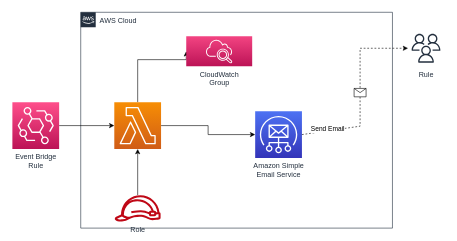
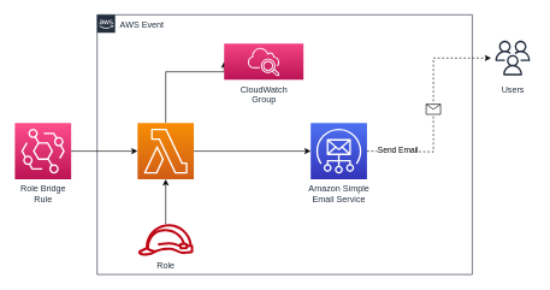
- <mxCell id="2" value="AWS Cloud" style="points=[[0,0],[0.25,0],[0.5,0],[0.75,0],[1,0],[1,0.25],[1,0.5],[1,0.75],[1,1],[0.75,1],[0.5,1],[0.25,1],[0,1],[0,0.75],[0,0.5],[0,0.25]];outlineConnect=0;gradientColor=none;html=1;whiteSpace=wrap;fontSize=12;fontStyle=0;container=1;pointerEvents=0;collapsible=0;recursiveResize=0;shape=mxgraph.aws4.group;grIcon=mxgraph.aws4.group_aws_cloud_alt;strokeColor=#232F3E;fillColor=none;verticalAlign=top;align=left;spacingLeft=30;fontColor=#232F3E;dashed=0;" vertex="1" parent="1"><mxGeometry x="134" y="20" width="520" height="360" as="geometry" /></mxCell>
+ <mxCell id="2" value="AWS Event" style="points=[[0,0],[0.25,0],[0.5,0],[0.75,0],[1,0],[1,0.25],[1,0.5],[1,0.75],[1,1],[0.75,1],[0.5,1],[0.25,1],[0,1],[0,0.75],[0,0.5],[0,0.25]];outlineConnect=0;gradientColor=none;html=1;whiteSpace=wrap;fontSize=12;fontStyle=0;container=1;pointerEvents=0;collapsible=0;recursiveResize=0;shape=mxgraph.aws4.group;grIcon=mxgraph.aws4.group_aws_cloud_alt;strokeColor=#232F3E;fillColor=none;verticalAlign=top;align=left;spacingLeft=30;fontColor=#232F3E;dashed=0;" vertex="1" parent="1"><mxGeometry x="134" y="20" width="520" height="360" as="geometry" /></mxCell>
- <mxCell id="12" value="Rule" style="sketch=0;outlineConnect=0;fontColor=#232F3E;gradientColor=none;strokeColor=#232F3E;fillColor=#ffffff;dashed=0;verticalLabelPosition=bottom;verticalAlign=top;align=center;html=1;fontSize=12;fontStyle=0;aspect=fixed;shape=mxgraph.aws4.resourceIcon;resIcon=mxgraph.aws4.users;" vertex="1" parent="1"><mxGeometry x="680" y="50" width="60" height="60" as="geometry" /></mxCell>
+ <mxCell id="12" value="Users" style="sketch=0;outlineConnect=0;fontColor=#232F3E;gradientColor=none;strokeColor=#232F3E;fillColor=#ffffff;dashed=0;verticalLabelPosition=bottom;verticalAlign=top;align=center;html=1;fontSize=12;fontStyle=0;aspect=fixed;shape=mxgraph.aws4.resourceIcon;resIcon=mxgraph.aws4.users;" vertex="1" parent="1"><mxGeometry x="680" y="50" width="60" height="60" as="geometry" /></mxCell>
- <mxCell id="9" value="&lt;div&gt;Amazon Simple&lt;/div&gt;&lt;div&gt;Email Service&lt;br&gt;&lt;/div&gt;" style="sketch=0;points=[[0,0,0],[0.25,0,0],[0.5,0,0],[0.75,0,0],[1,0,0],[0,1,0],[0.25,1,0],[0.5,1,0],[0.75,1,0],[1,1,0],[0,0.25,0],[0,0.5,0],[0,0.75,0],[1,0.25,0],[1,0.5,0],[1,0.75,0]];outlineConnect=0;fontColor=#232F3E;gradientColor=#4D72F3;gradientDirection=north;fillColor=#3334B9;strokeColor=#ffffff;dashed=0;verticalLabelPosition=bottom;verticalAlign=top;align=center;html=1;fontSize=12;fontStyle=0;aspect=fixed;shape=mxgraph.aws4.resourceIcon;resIcon=mxgraph.aws4.simple_email_service;" vertex="1" parent="2"><mxGeometry x="291" y="165" width="78" height="78" as="geometry" /></mxCell>
+ <mxCell id="9" value="&lt;div&gt;Amazon Simple&lt;/div&gt;&lt;div&gt;Email Service&lt;br&gt;&lt;/div&gt;" style="sketch=0;points=[[0,0,0],[0.25,0,0],[0.5,0,0],[0.75,0,0],[1,0,0],[0,1,0],[0.25,1,0],[0.5,1,0],[0.75,1,0],[1,1,0],[0,0.25,0],[0,0.5,0],[0,0.75,0],[1,0.25,0],[1,0.5,0],[1,0.75,0]];outlineConnect=0;fontColor=#232F3E;gradientColor=#4D72F3;gradientDirection=north;fillColor=#3334B9;strokeColor=#ffffff;dashed=0;verticalLabelPosition=bottom;verticalAlign=top;align=center;html=1;fontSize=12;fontStyle=0;aspect=fixed;shape=mxgraph.aws4.resourceIcon;resIcon=mxgraph.aws4.simple_email_service;" vertex="1" parent="2"><mxGeometry x="296" y="150" width="78" height="78" as="geometry" /></mxCell>
- <mxCell id="11" value="&lt;div&gt;Event Bridge&lt;/div&gt;&lt;div&gt;Rule&lt;br&gt;&lt;/div&gt;" style="sketch=0;points=[[0,0,0],[0.25,0,0],[0.5,0,0],[0.75,0,0],[1,0,0],[0,1,0],[0.25,1,0],[0.5,1,0],[0.75,1,0],[1,1,0],[0,0.25,0],[0,0.5,0],[0,0.75,0],[1,0.25,0],[1,0.5,0],[1,0.75,0]];outlineConnect=0;fontColor=#232F3E;gradientColor=#FF4F8B;gradientDirection=north;fillColor=#BC1356;strokeColor=#ffffff;dashed=0;verticalLabelPosition=bottom;verticalAlign=top;align=center;html=1;fontSize=12;fontStyle=0;aspect=fixed;shape=mxgraph.aws4.resourceIcon;resIcon=mxgraph.aws4.eventbridge;" vertex="1" parent="1"><mxGeometry x="20" y="170" width="78" height="78" as="geometry" /></mxCell>
+ <mxCell id="11" value="&lt;div&gt;Role Bridge&lt;/div&gt;&lt;div&gt;Rule&lt;br&gt;&lt;/div&gt;" style="sketch=0;points=[[0,0,0],[0.25,0,0],[0.5,0,0],[0.75,0,0],[1,0,0],[0,1,0],[0.25,1,0],[0.5,1,0],[0.75,1,0],[1,1,0],[0,0.25,0],[0,0.5,0],[0,0.75,0],[1,0.25,0],[1,0.5,0],[1,0.75,0]];outlineConnect=0;fontColor=#232F3E;gradientColor=#FF4F8B;gradientDirection=north;fillColor=#BC1356;strokeColor=#ffffff;dashed=0;verticalLabelPosition=bottom;verticalAlign=top;align=center;html=1;fontSize=12;fontStyle=0;aspect=fixed;shape=mxgraph.aws4.resourceIcon;resIcon=mxgraph.aws4.eventbridge;" vertex="1" parent="1"><mxGeometry x="20" y="170" width="78" height="78" as="geometry" /></mxCell>
- <mxCell id="8" value="Role" style="sketch=0;outlineConnect=0;fontColor=#232F3E;gradientColor=none;fillColor=#BF0816;strokeColor=none;dashed=0;verticalLabelPosition=bottom;verticalAlign=top;align=center;html=1;fontSize=12;fontStyle=0;aspect=fixed;pointerEvents=1;shape=mxgraph.aws4.role;" vertex="1" parent="2"><mxGeometry x="56" y="305" width="78" height="44" as="geometry" /></mxCell>
+ <mxCell id="8" value="Role" style="sketch=0;outlineConnect=0;fontColor=#232F3E;gradientColor=none;fillColor=#BF0816;strokeColor=none;dashed=0;verticalLabelPosition=bottom;verticalAlign=top;align=center;html=1;fontSize=12;fontStyle=0;aspect=fixed;pointerEvents=1;shape=mxgraph.aws4.role;" vertex="1" parent="2"><mxGeometry x="56" y="290" width="78" height="44" as="geometry" /></mxCell>
